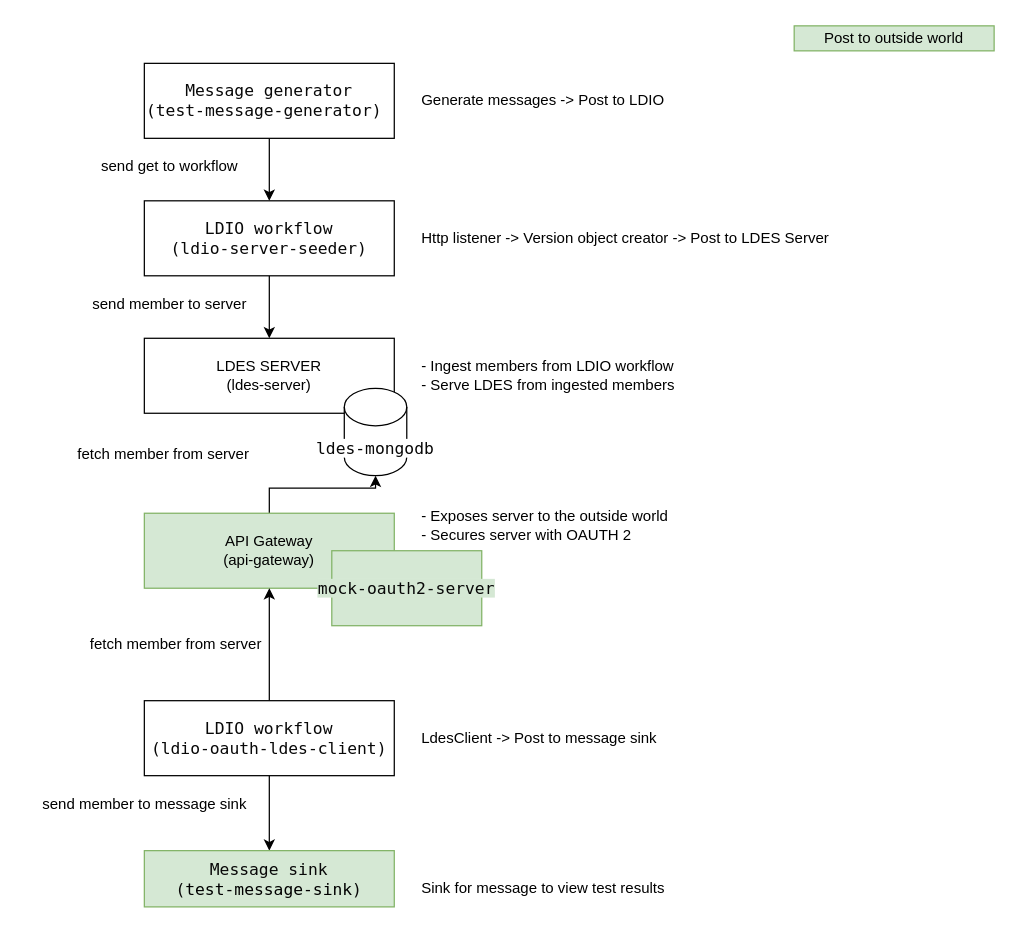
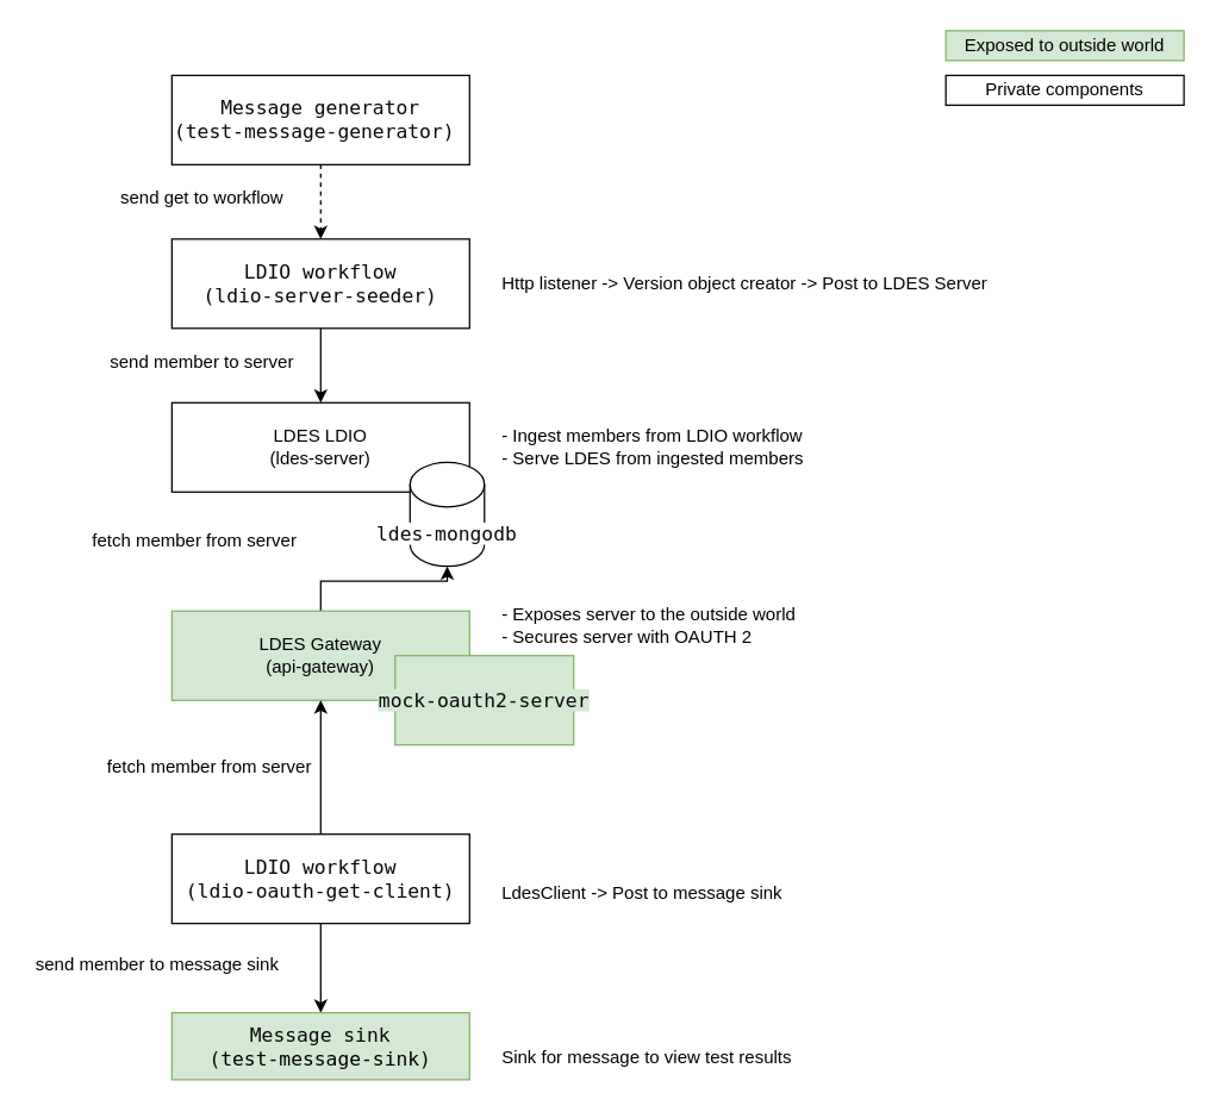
- <mxCell id="26" value="Post to outside world" style="rounded=0;whiteSpace=wrap;html=1;fillColor=#d5e8d4;strokeColor=#82b366;" vertex="1" parent="1"><mxGeometry x="635" y="20" width="160" height="20" as="geometry" /></mxCell>
+ <mxCell id="26" value="Exposed to outside world" style="rounded=0;whiteSpace=wrap;html=1;fillColor=#d5e8d4;strokeColor=#82b366;" vertex="1" parent="1"><mxGeometry x="635" y="20" width="160" height="20" as="geometry" /></mxCell>
+ <mxCell id="27" value="Private components" style="whiteSpace=wrap;html=1;" vertex="1" parent="1"><mxGeometry x="635" y="50" width="160" height="20" as="geometry" /></mxCell>
- <mxCell id="7" value="&lt;div align=&quot;left&quot;&gt;Generate messages -&amp;gt; Post to LDIO&lt;/div&gt;" style="text;html=1;align=left;verticalAlign=middle;resizable=0;points=[];autosize=1;strokeColor=none;fillColor=none;" vertex="1" parent="1"><mxGeometry x="335" y="65" width="220" height="30" as="geometry" /></mxCell>
- <mxCell id="2" style="edgeStyle=orthogonalEdgeStyle;rounded=0;orthogonalLoop=1;jettySize=auto;html=1;" edge="1" parent="1" source="3" target="5"><mxGeometry relative="1" as="geometry" /></mxCell>
+ <mxCell id="2" style="edgeStyle=orthogonalEdgeStyle;rounded=0;orthogonalLoop=1;jettySize=auto;html=1;dashed=1;" edge="1" parent="1" source="3" target="5"><mxGeometry relative="1" as="geometry" /></mxCell>
- <mxCell id="8" value="&lt;div&gt;LDES SERVER&lt;/div&gt;&lt;div&gt;(ldes-server)&lt;/div&gt;" style="rounded=0;whiteSpace=wrap;html=1;" vertex="1" parent="1"><mxGeometry x="115" y="270" width="200" height="60" as="geometry" /></mxCell>
+ <mxCell id="8" value="&lt;div&gt;LDES LDIO&lt;/div&gt;&lt;div&gt;(ldes-server)&lt;/div&gt;" style="rounded=0;whiteSpace=wrap;html=1;" vertex="1" parent="1"><mxGeometry x="115" y="270" width="200" height="60" as="geometry" /></mxCell>
- <mxCell id="12" value="&lt;div&gt;API Gateway&lt;/div&gt;&lt;div&gt;(api-gateway)&lt;/div&gt;" style="rounded=0;whiteSpace=wrap;html=1;fillColor=#d5e8d4;strokeColor=#82b366;" vertex="1" parent="1"><mxGeometry x="115" y="410" width="200" height="60" as="geometry" /></mxCell>
+ <mxCell id="12" value="&lt;div&gt;LDES Gateway&lt;/div&gt;&lt;div&gt;(api-gateway)&lt;/div&gt;" style="rounded=0;whiteSpace=wrap;html=1;fillColor=#d5e8d4;strokeColor=#82b366;" vertex="1" parent="1"><mxGeometry x="115" y="410" width="200" height="60" as="geometry" /></mxCell>
- <mxCell id="20" value="&lt;div style=&quot;font-family: &amp;quot;JetBrains Mono&amp;quot;, monospace; font-size: 9.8pt;&quot;&gt;&lt;pre&gt;&lt;font color=&quot;#080808&quot;&gt;LDIO workflow&lt;br&gt;(ldio-oauth-ldes-client)&lt;/font&gt;&lt;/pre&gt;&lt;/div&gt;" style="rounded=0;whiteSpace=wrap;html=1;" vertex="1" parent="1"><mxGeometry x="115" y="560" width="200" height="60" as="geometry" /></mxCell>
+ <mxCell id="20" value="&lt;div style=&quot;font-family: &amp;quot;JetBrains Mono&amp;quot;, monospace; font-size: 9.8pt;&quot;&gt;&lt;pre&gt;&lt;font color=&quot;#080808&quot;&gt;LDIO workflow&lt;br&gt;(ldio-oauth-get-client)&lt;/font&gt;&lt;/pre&gt;&lt;/div&gt;" style="rounded=0;whiteSpace=wrap;html=1;" vertex="1" parent="1"><mxGeometry x="115" y="560" width="200" height="60" as="geometry" /></mxCell>
- <mxCell id="21" value="&lt;div align=&quot;left&quot;&gt;LdesClient -&amp;gt; Post to message sink&lt;/div&gt;" style="text;html=1;align=left;verticalAlign=middle;resizable=0;points=[];autosize=1;strokeColor=none;fillColor=none;" vertex="1" parent="1"><mxGeometry x="335" y="575" width="210" height="30" as="geometry" /></mxCell>
+ <mxCell id="21" value="&lt;div align=&quot;left&quot;&gt;LdesClient -&amp;gt; Post to message sink&lt;/div&gt;" style="text;html=1;align=left;verticalAlign=middle;resizable=0;points=[];autosize=1;strokeColor=none;fillColor=none;" vertex="1" parent="1"><mxGeometry x="335" y="585" width="210" height="30" as="geometry" /></mxCell>
- <mxCell id="24" value="send member to message sink" style="text;html=1;align=center;verticalAlign=middle;resizable=0;points=[];autosize=1;strokeColor=none;fillColor=none;" vertex="1" parent="1"><mxGeometry x="20" y="628" width="190" height="30" as="geometry" /></mxCell>
+ <mxCell id="24" value="send member to message sink" style="text;html=1;align=center;verticalAlign=middle;resizable=0;points=[];autosize=1;strokeColor=none;fillColor=none;" vertex="1" parent="1"><mxGeometry x="10" y="633" width="190" height="30" as="geometry" /></mxCell>
